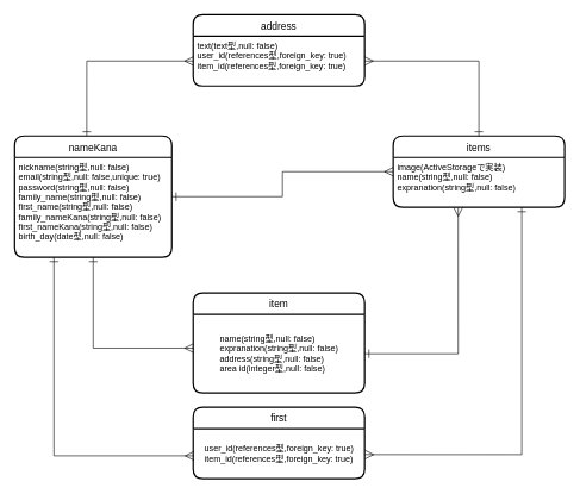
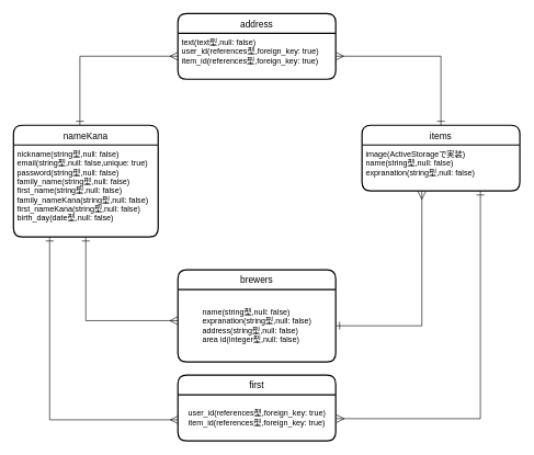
- <mxCell id="4" style="edgeStyle=orthogonalEdgeStyle;rounded=0;orthogonalLoop=1;jettySize=auto;html=1;entryX=0;entryY=0.5;entryDx=0;entryDy=0;startArrow=ERone;startFill=0;startSize=10;endArrow=ERmany;endFill=0;endSize=10;strokeWidth=1;" parent="1" source="5" target="7" edge="1"><mxGeometry relative="1" as="geometry" /></mxCell>
- <mxCell id="15" value="item" style="swimlane;childLayout=stackLayout;horizontal=1;startSize=30;horizontalStack=0;rounded=1;fontSize=14;fontStyle=0;strokeWidth=2;resizeParent=0;resizeLast=1;shadow=0;dashed=0;align=center;" vertex="1" parent="1"><mxGeometry x="270" y="410" width="240" height="140" as="geometry" /></mxCell>
+ <mxCell id="15" value="brewers" style="swimlane;childLayout=stackLayout;horizontal=1;startSize=30;horizontalStack=0;rounded=1;fontSize=14;fontStyle=0;strokeWidth=2;resizeParent=0;resizeLast=1;shadow=0;dashed=0;align=center;" vertex="1" parent="1"><mxGeometry x="270" y="410" width="240" height="140" as="geometry" /></mxCell>
